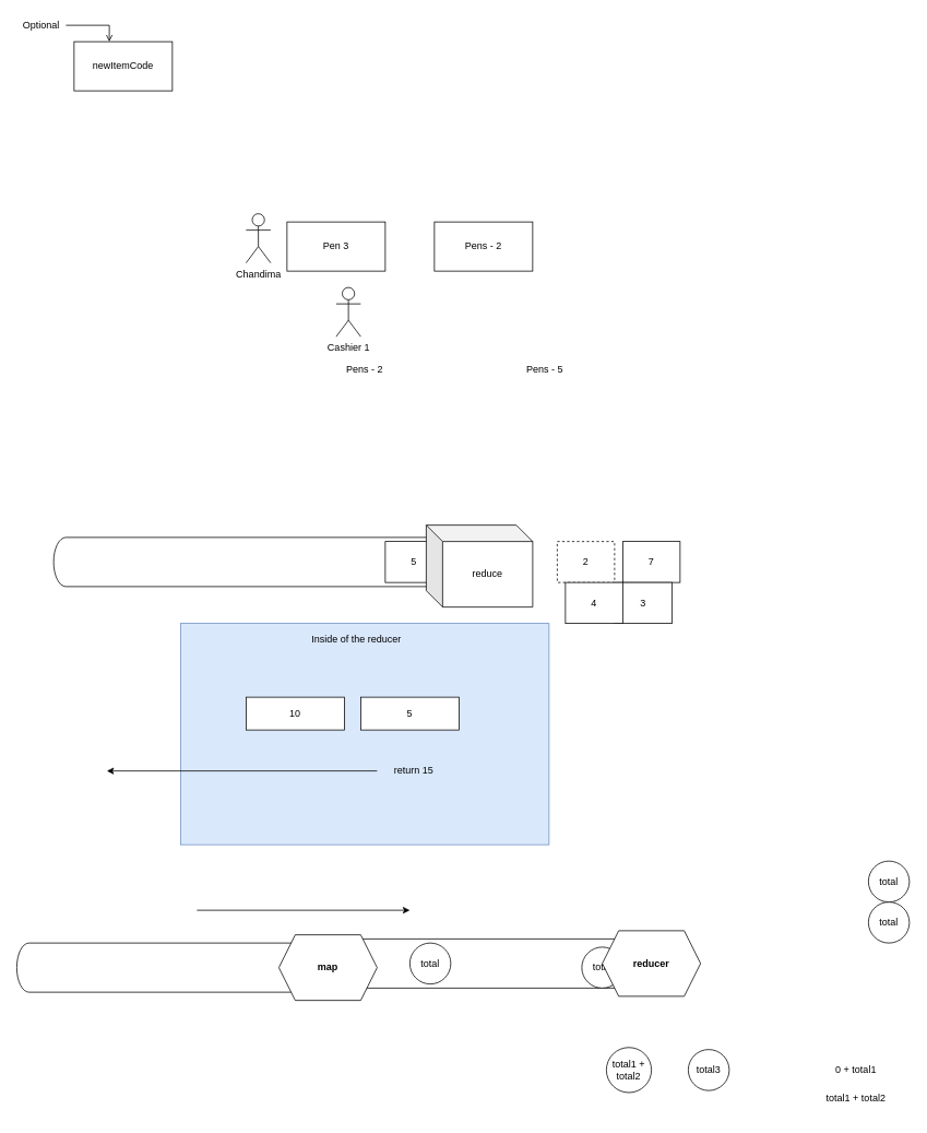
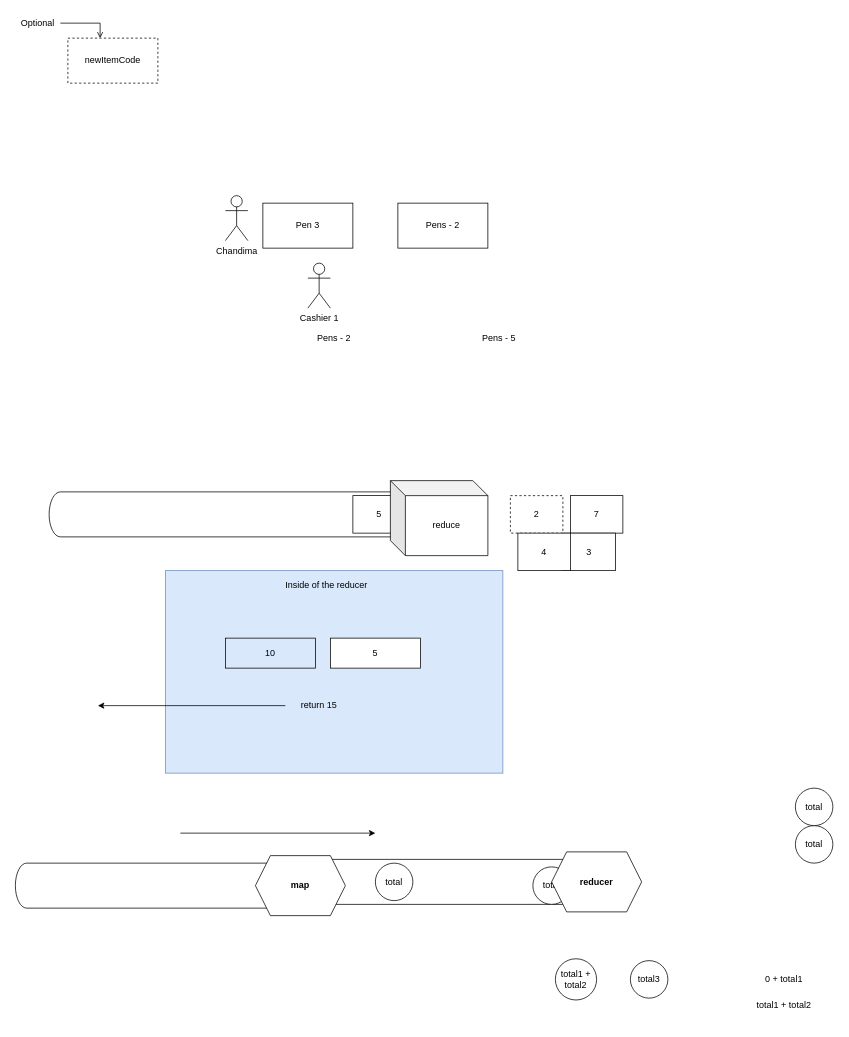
- <mxCell id="4" value="newItemCode" style="rounded=0;whiteSpace=wrap;html=1;" vertex="1" parent="1"><mxGeometry x="90" y="50" width="120" height="60" as="geometry" /></mxCell>
+ <mxCell id="4" value="newItemCode" style="rounded=0;whiteSpace=wrap;html=1;dashed=1;" vertex="1" parent="1"><mxGeometry x="90" y="50" width="120" height="60" as="geometry" /></mxCell>
- <mxCell id="20" value="10" style="rounded=0;whiteSpace=wrap;html=1;" vertex="1" parent="1"><mxGeometry x="300" y="850" width="120" height="40" as="geometry" /></mxCell>
+ <mxCell id="20" value="10" style="rounded=0;whiteSpace=wrap;html=1;fillColor=#dae8fc;" vertex="1" parent="1"><mxGeometry x="300" y="850" width="120" height="40" as="geometry" /></mxCell>
- <mxCell id="24" value="return 15" style="text;html=1;strokeColor=none;fillColor=none;align=center;verticalAlign=middle;whiteSpace=wrap;rounded=0;" vertex="1" parent="1"><mxGeometry x="460" y="930" width="90" height="20" as="geometry" /></mxCell>
+ <mxCell id="24" value="return 15" style="text;html=1;strokeColor=none;fillColor=none;align=center;verticalAlign=middle;whiteSpace=wrap;rounded=0;" vertex="1" parent="1"><mxGeometry x="380" y="930" width="90" height="20" as="geometry" /></mxCell>
